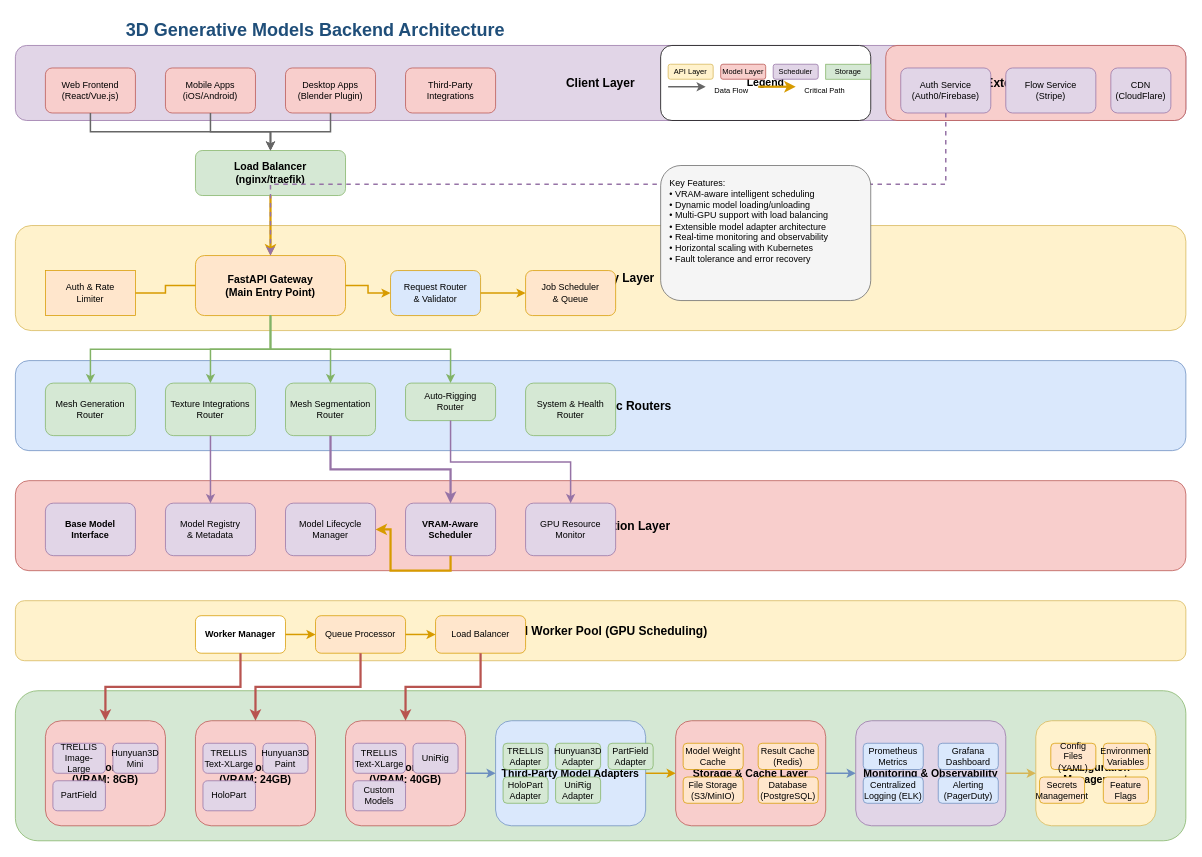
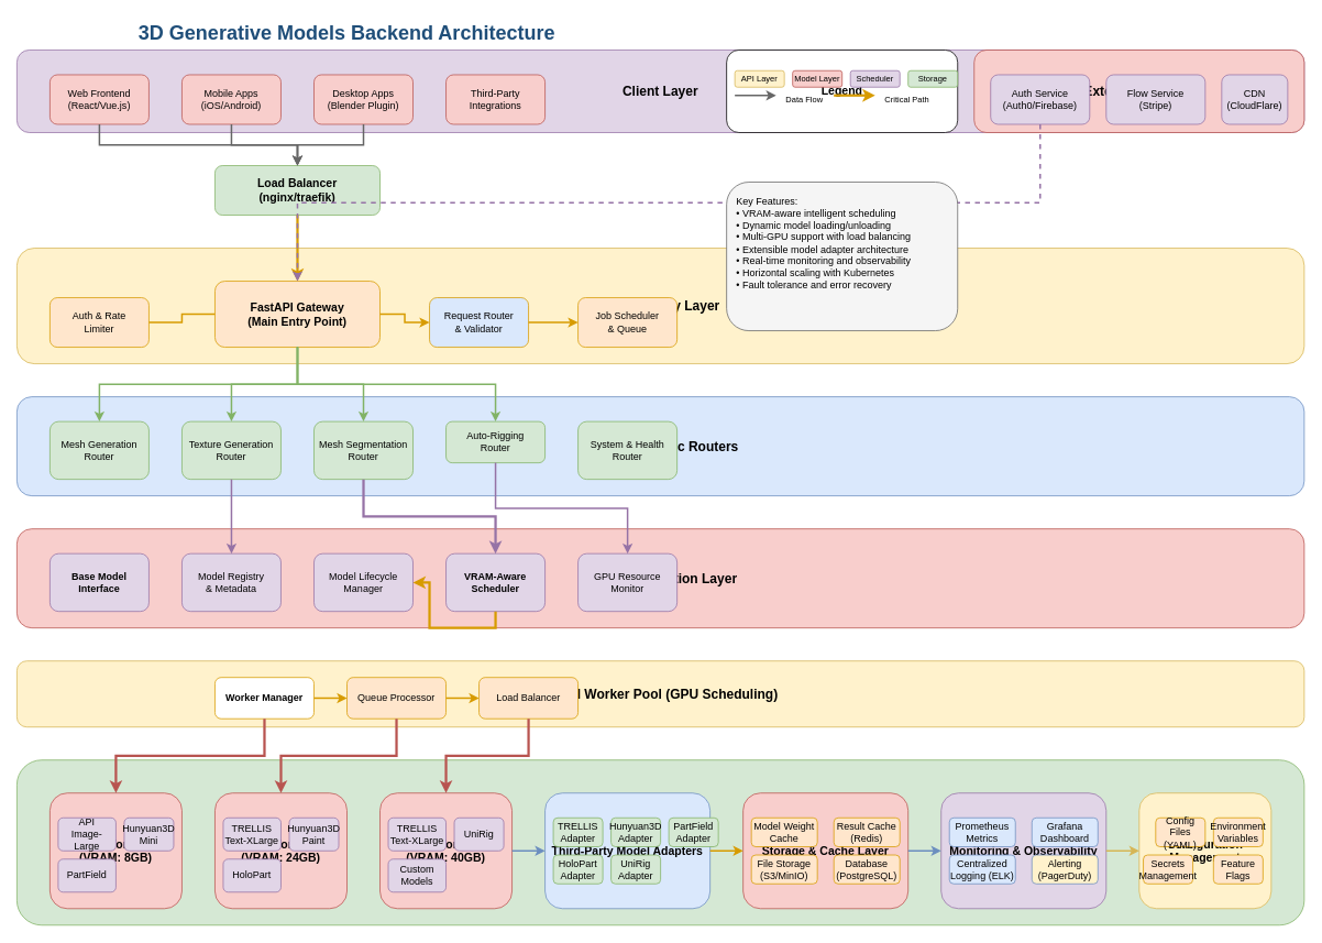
- <mxCell id="96" value="Storage" style="whiteSpace=wrap;html=1;fillColor=#d5e8d4;strokeColor=#82b366;fontSize=10;rounded=0;" parent="1" vertex="1"><mxGeometry x="1100" y="85" width="60" height="20" as="geometry" /></mxCell>
+ <mxCell id="96" value="Storage" style="rounded=1;whiteSpace=wrap;html=1;fillColor=#d5e8d4;strokeColor=#82b366;fontSize=10;" parent="1" vertex="1"><mxGeometry x="1100" y="85" width="60" height="20" as="geometry" /></mxCell>
- <mxCell id="10" value="Auth &amp; Rate&#10;Limiter" style="whiteSpace=wrap;html=1;fillColor=#ffe6cc;strokeColor=#d79b00;rounded=0;" parent="1" vertex="1"><mxGeometry x="60" y="360" width="120" height="60" as="geometry" /></mxCell>
+ <mxCell id="10" value="Auth &amp; Rate&#10;Limiter" style="rounded=1;whiteSpace=wrap;html=1;fillColor=#ffe6cc;strokeColor=#d79b00;" parent="1" vertex="1"><mxGeometry x="60" y="360" width="120" height="60" as="geometry" /></mxCell>
- <mxCell id="15" value="Texture Integrations&#10;Router" style="rounded=1;whiteSpace=wrap;html=1;fillColor=#d5e8d4;strokeColor=#82b366;" parent="1" vertex="1"><mxGeometry x="220" y="510" width="120" height="70" as="geometry" /></mxCell>
+ <mxCell id="15" value="Texture Generation&#10;Router" style="rounded=1;whiteSpace=wrap;html=1;fillColor=#d5e8d4;strokeColor=#82b366;" parent="1" vertex="1"><mxGeometry x="220" y="510" width="120" height="70" as="geometry" /></mxCell>
- <mxCell id="31" value="TRELLIS&#10;Image-Large" style="rounded=1;whiteSpace=wrap;html=1;fillColor=#e1d5e7;strokeColor=#9673a6;" parent="1" vertex="1"><mxGeometry x="70" y="990" width="70" height="40" as="geometry" /></mxCell>
+ <mxCell id="31" value="API&#10;Image-Large" style="rounded=1;whiteSpace=wrap;html=1;fillColor=#e1d5e7;strokeColor=#9673a6;" parent="1" vertex="1"><mxGeometry x="70" y="990" width="70" height="40" as="geometry" /></mxCell>
- <mxCell id="57" value="Alerting&#10;(PagerDuty)" style="rounded=1;whiteSpace=wrap;html=1;fillColor=#dae8fc;strokeColor=#6c8ebf;" parent="1" vertex="1"><mxGeometry x="1250" y="1035" width="80" height="35" as="geometry" /></mxCell>
+ <mxCell id="57" value="Alerting&#10;(PagerDuty)" style="rounded=1;whiteSpace=wrap;html=1;fillColor=#fff2cc;strokeColor=#6c8ebf;" parent="1" vertex="1"><mxGeometry x="1250" y="1035" width="80" height="35" as="geometry" /></mxCell>
